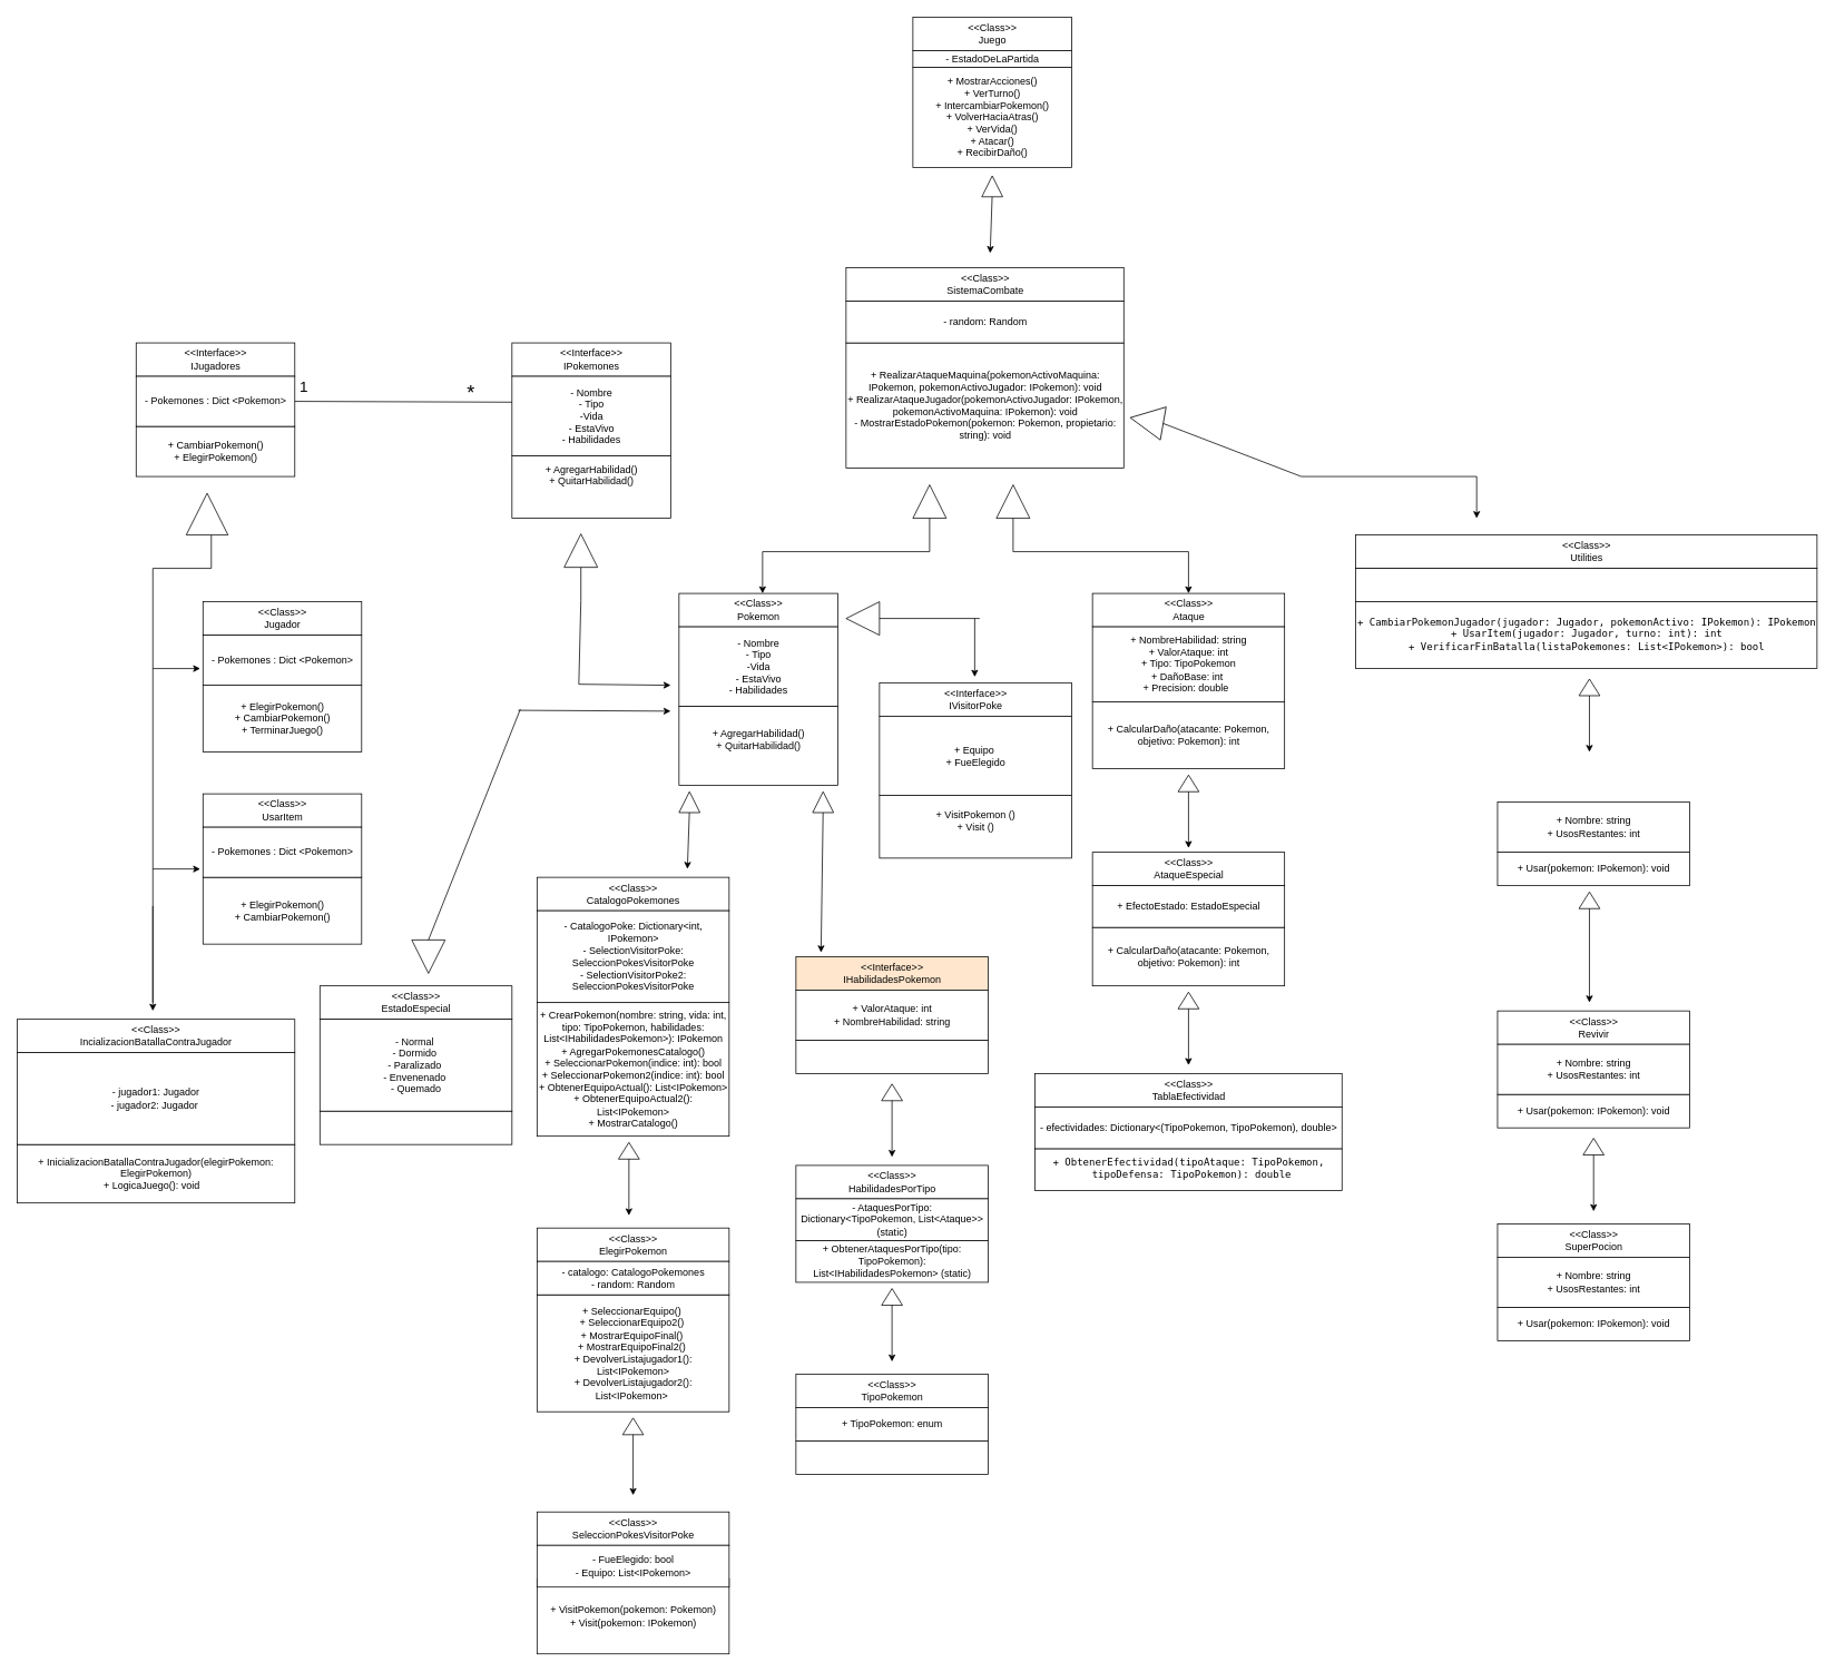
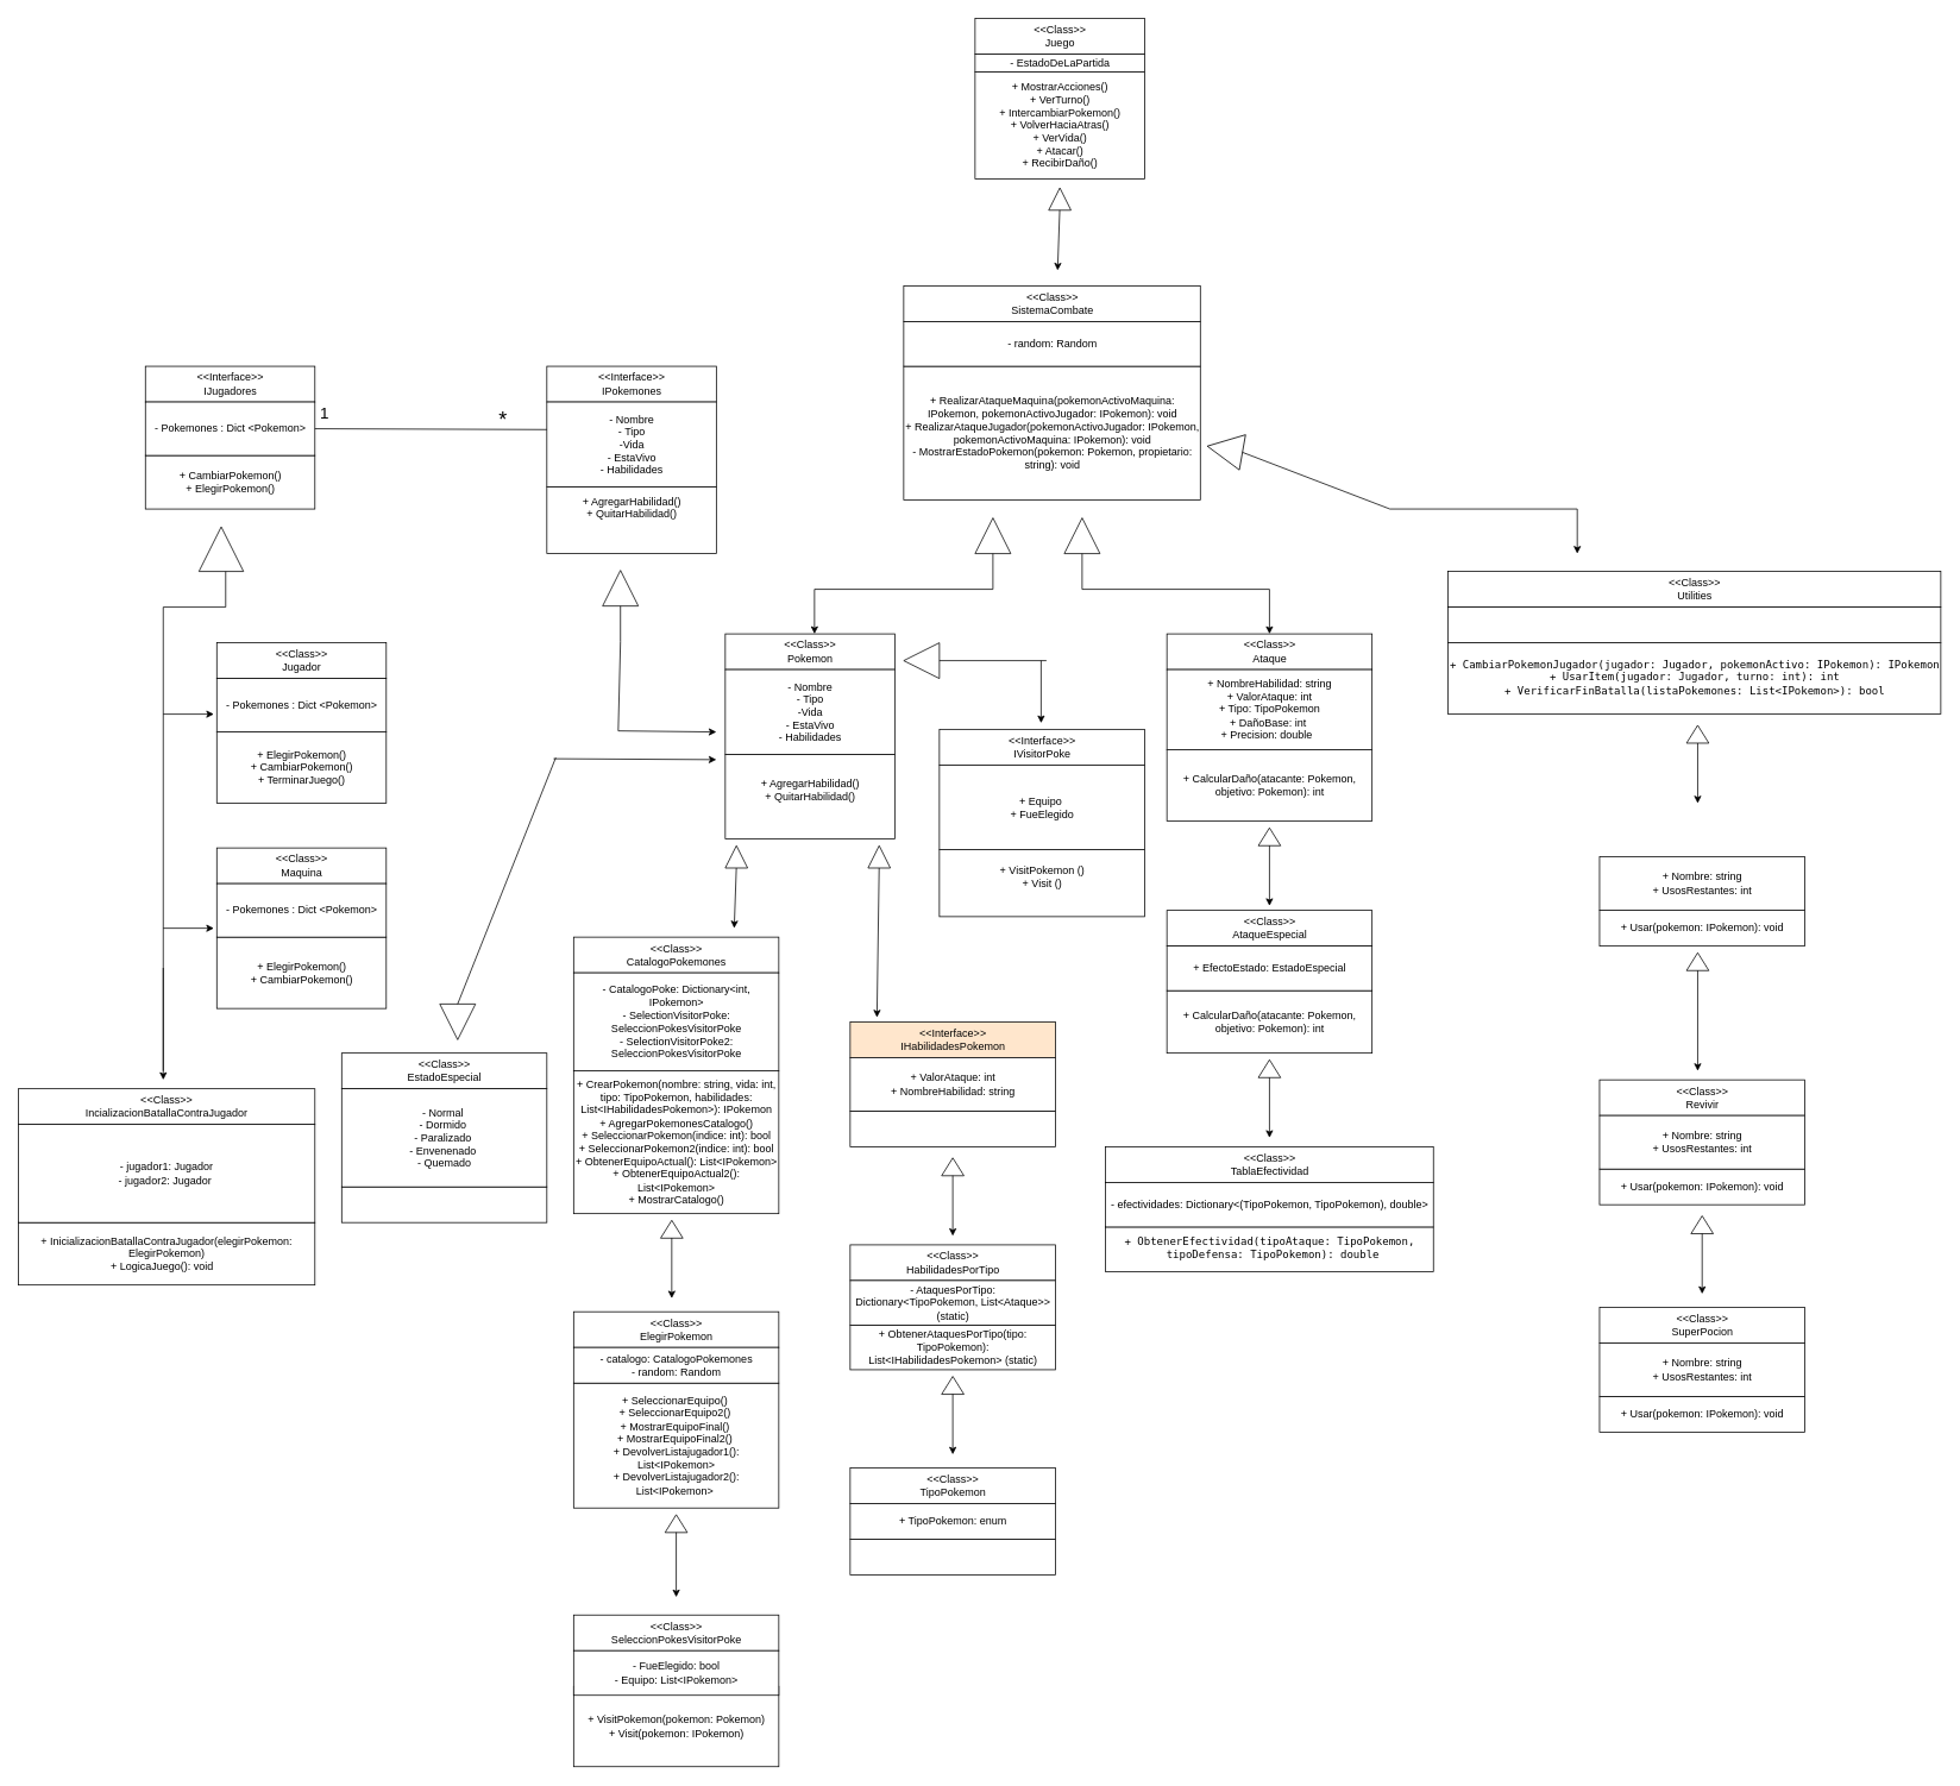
- <mxCell id="8" value="&amp;lt;&amp;lt;Class&amp;gt;&amp;gt;&lt;div&gt;UsarItem&lt;/div&gt;" style="rounded=0;whiteSpace=wrap;html=1;" vertex="1" parent="1"><mxGeometry x="242.5" y="950" width="190" height="40" as="geometry" /></mxCell>
+ <mxCell id="8" value="&amp;lt;&amp;lt;Class&amp;gt;&amp;gt;&lt;div&gt;Maquina&lt;/div&gt;" style="rounded=0;whiteSpace=wrap;html=1;" vertex="1" parent="1"><mxGeometry x="242.5" y="950" width="190" height="40" as="geometry" /></mxCell>
